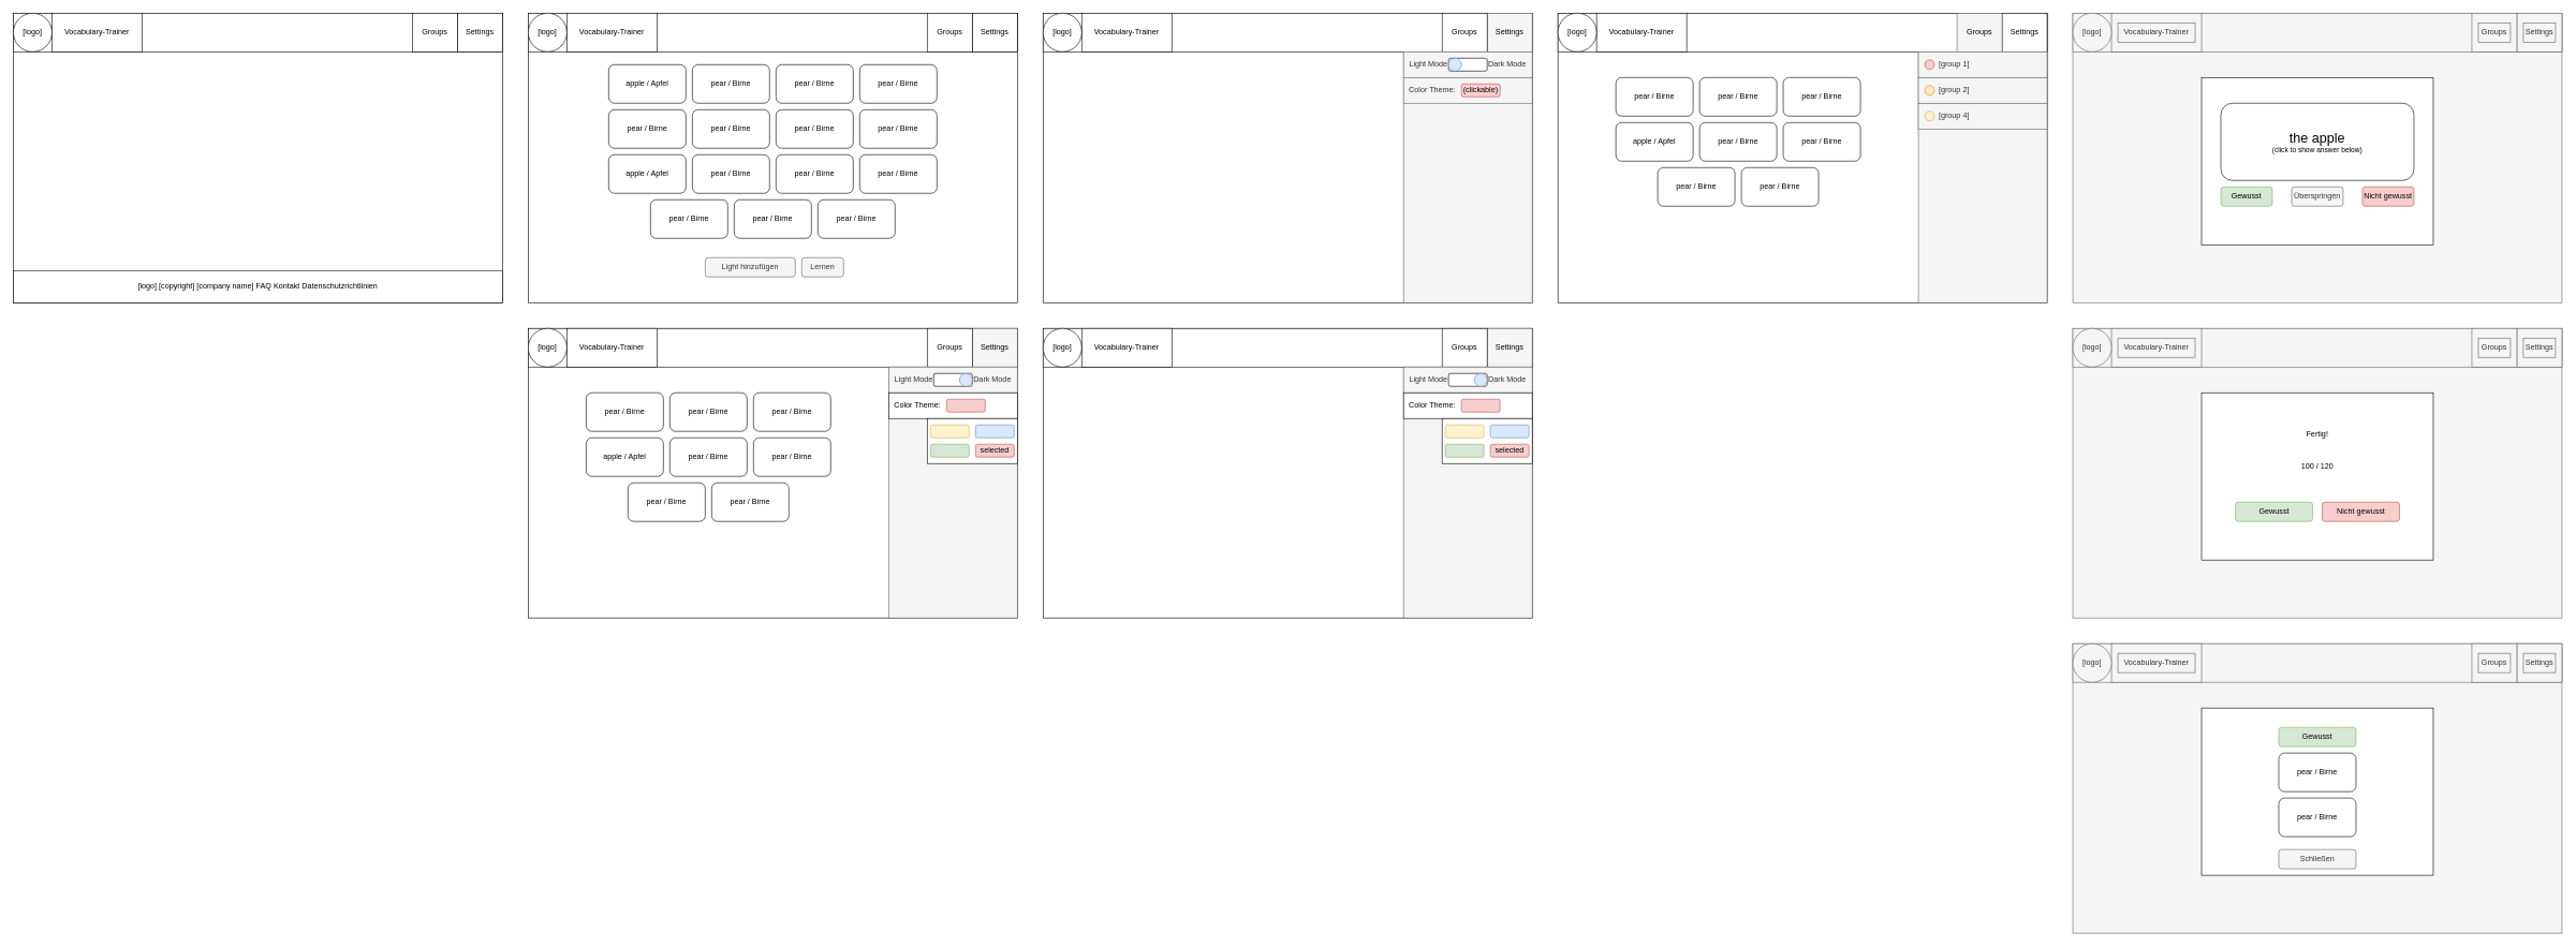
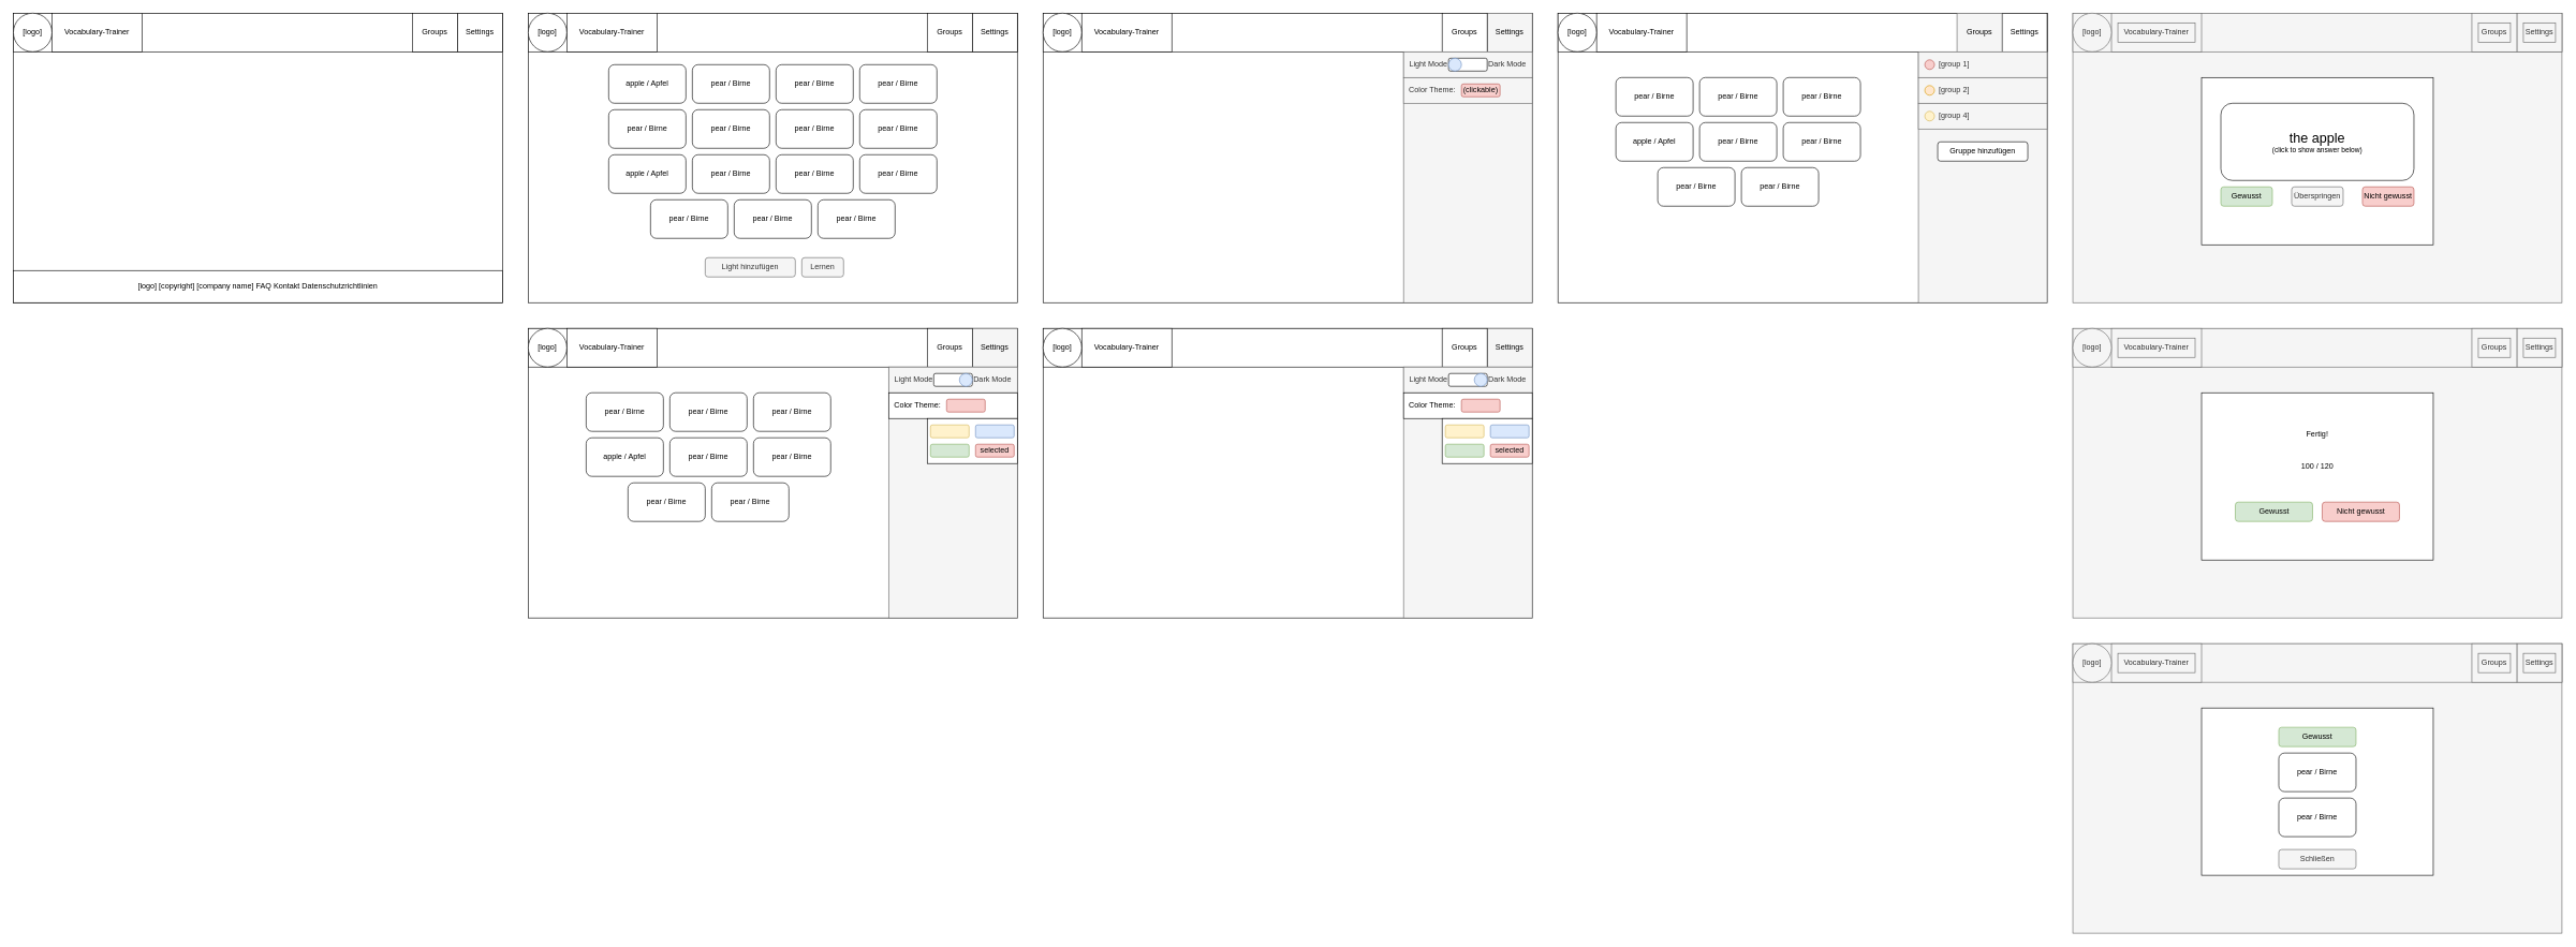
+ <mxCell id="123" value="Gruppe hinzufügen" style="rounded=1;whiteSpace=wrap;html=1;" vertex="1" parent="1"><mxGeometry x="3010" y="220" width="140" height="30" as="geometry" /></mxCell>
